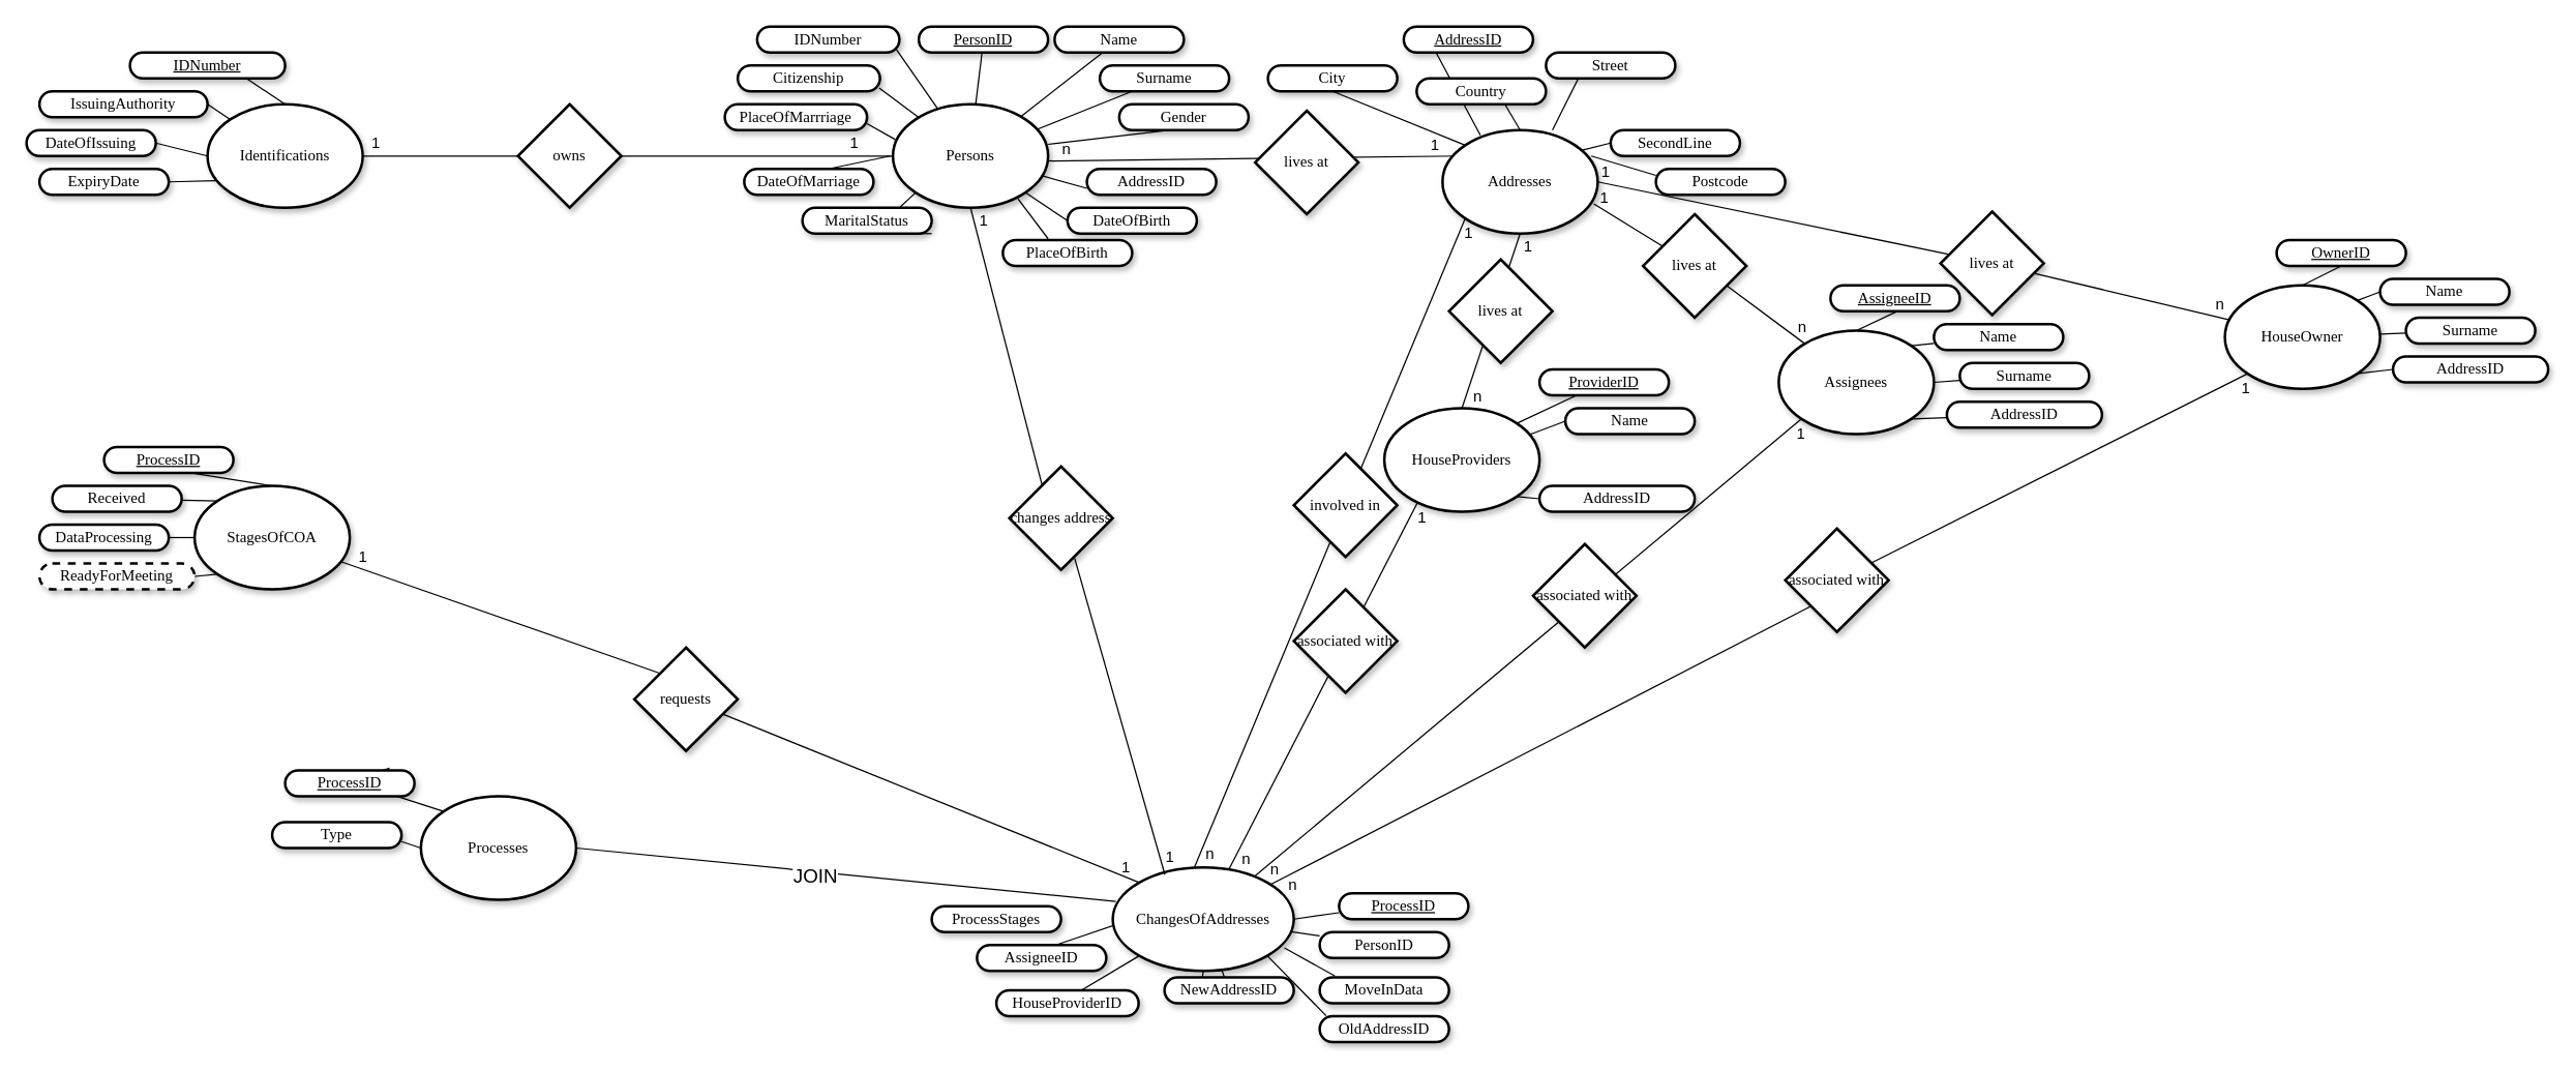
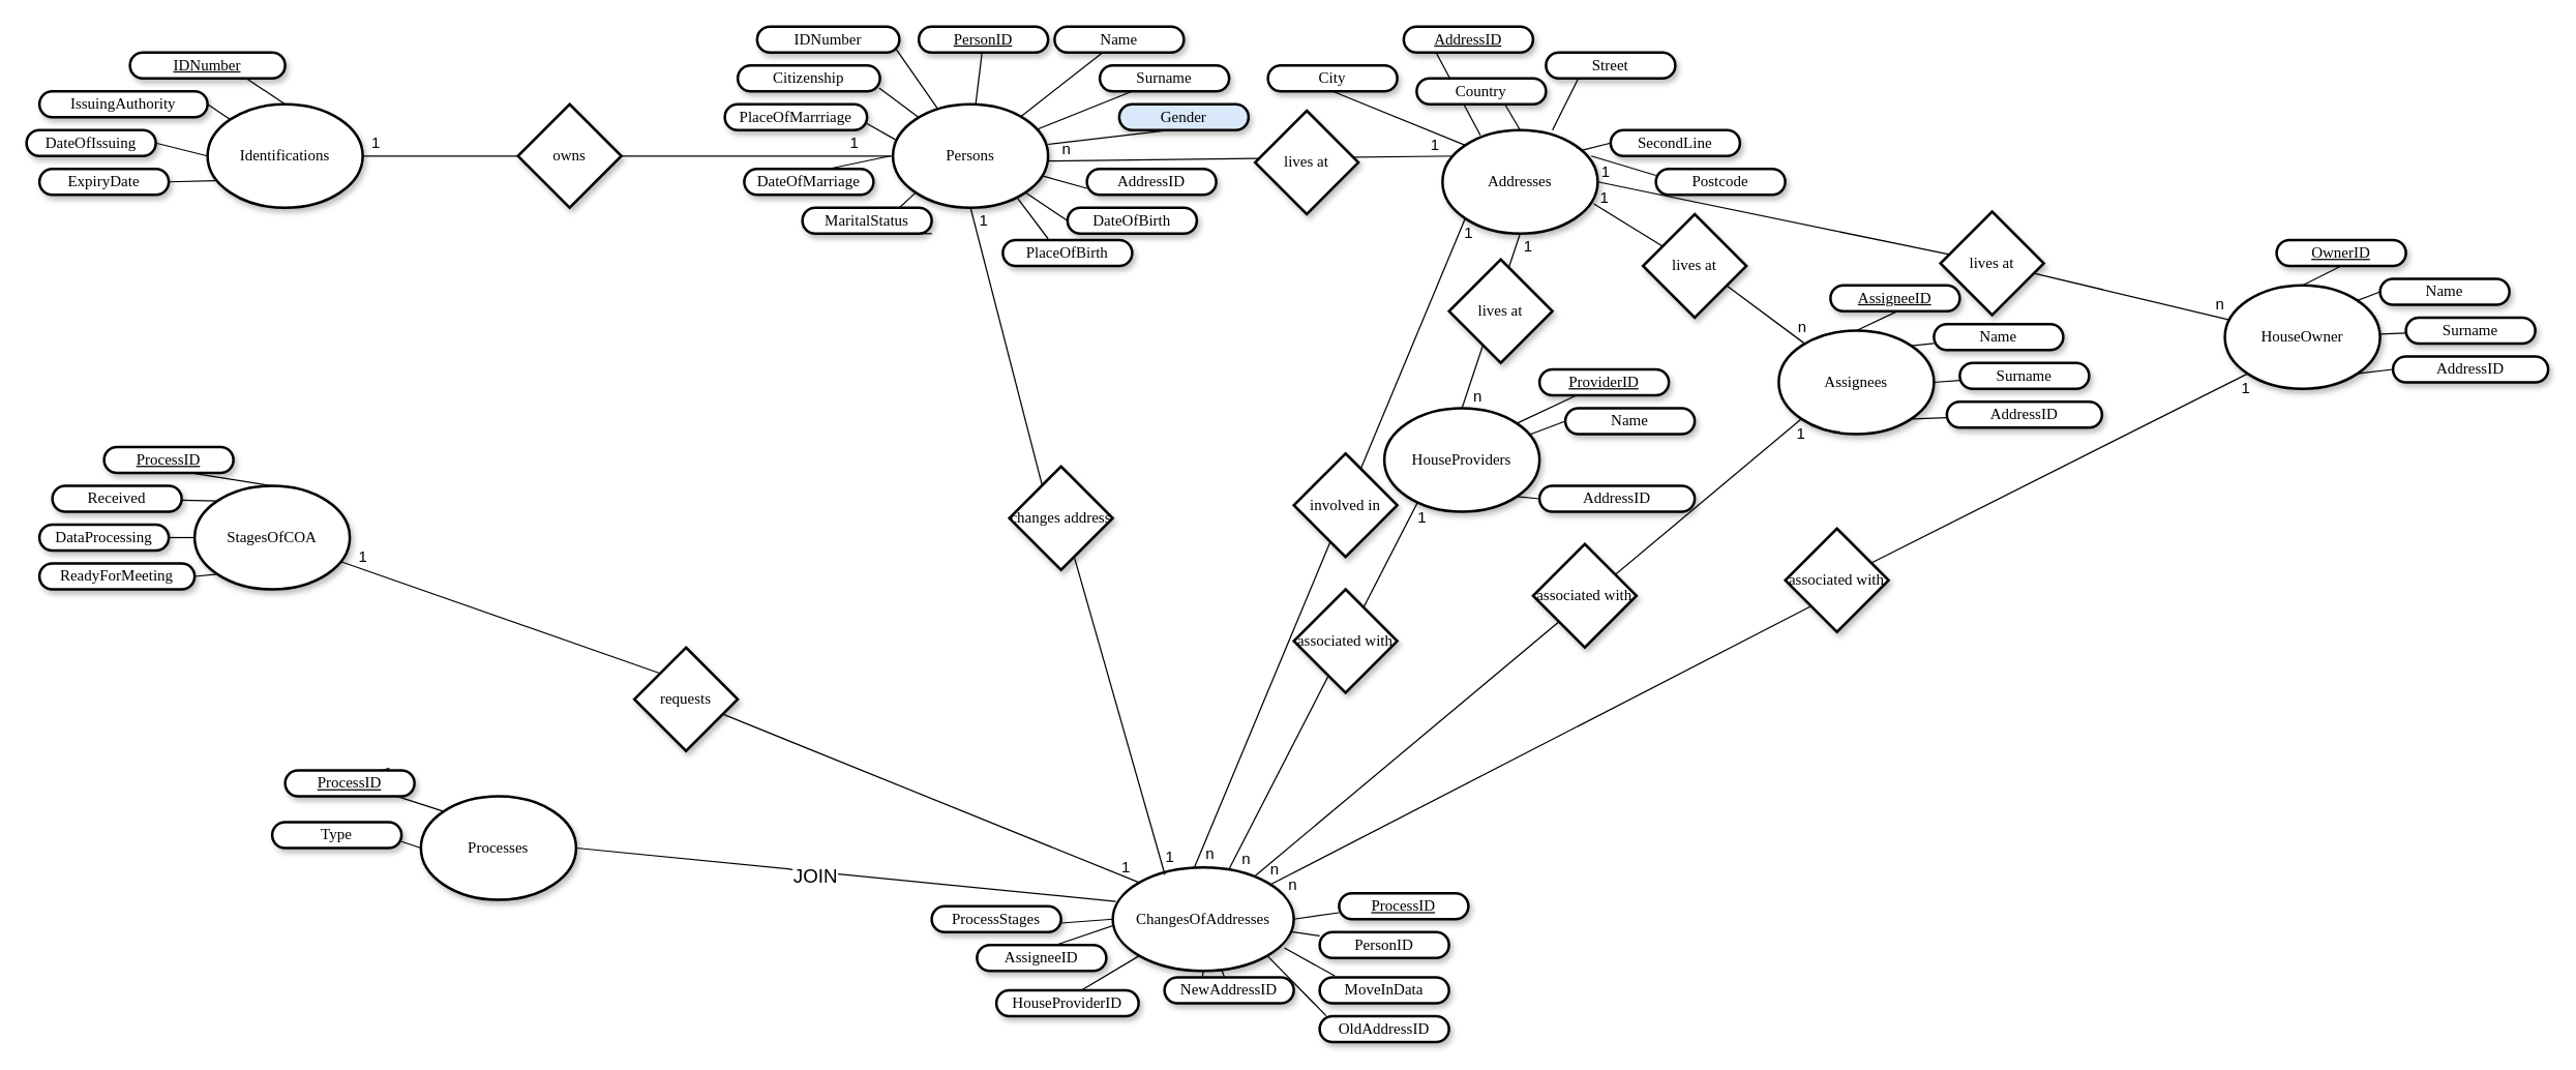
- <mxCell id="31" value="&lt;span&gt;Gender&lt;/span&gt;" style="whiteSpace=wrap;html=1;rounded=1;shadow=1;comic=0;labelBackgroundColor=none;strokeWidth=2;fontFamily=Verdana;fontSize=12;align=center;arcSize=50;" parent="1" vertex="1"><mxGeometry x="865" y="80" width="100" height="20" as="geometry" /></mxCell>
+ <mxCell id="31" value="&lt;span&gt;Gender&lt;/span&gt;" style="whiteSpace=wrap;html=1;rounded=1;shadow=1;comic=0;labelBackgroundColor=none;strokeWidth=2;fontFamily=Verdana;fontSize=12;align=center;arcSize=50;fillColor=#dae8fc;" parent="1" vertex="1"><mxGeometry x="865" y="80" width="100" height="20" as="geometry" /></mxCell>
- <mxCell id="55" value="&lt;span&gt;ReadyForMeeting&lt;/span&gt;" style="whiteSpace=wrap;html=1;rounded=1;shadow=1;comic=0;labelBackgroundColor=none;strokeWidth=2;fontFamily=Verdana;fontSize=12;align=center;arcSize=50;dashed=1;" parent="1" vertex="1"><mxGeometry x="30" y="435" width="120" height="20" as="geometry" /></mxCell>
+ <mxCell id="55" value="&lt;span&gt;ReadyForMeeting&lt;/span&gt;" style="whiteSpace=wrap;html=1;rounded=1;shadow=1;comic=0;labelBackgroundColor=none;strokeWidth=2;fontFamily=Verdana;fontSize=12;align=center;arcSize=50;" parent="1" vertex="1"><mxGeometry x="30" y="435" width="120" height="20" as="geometry" /></mxCell>
+ <mxCell id="61" style="edgeStyle=none;rounded=0;orthogonalLoop=1;jettySize=auto;html=1;exitX=0;exitY=0.5;exitDx=0;exitDy=0;entryX=1.003;entryY=0.65;entryDx=0;entryDy=0;entryPerimeter=0;endArrow=none;endFill=0;" parent="1" source="68" target="75" edge="1"><mxGeometry relative="1" as="geometry" /></mxCell>
